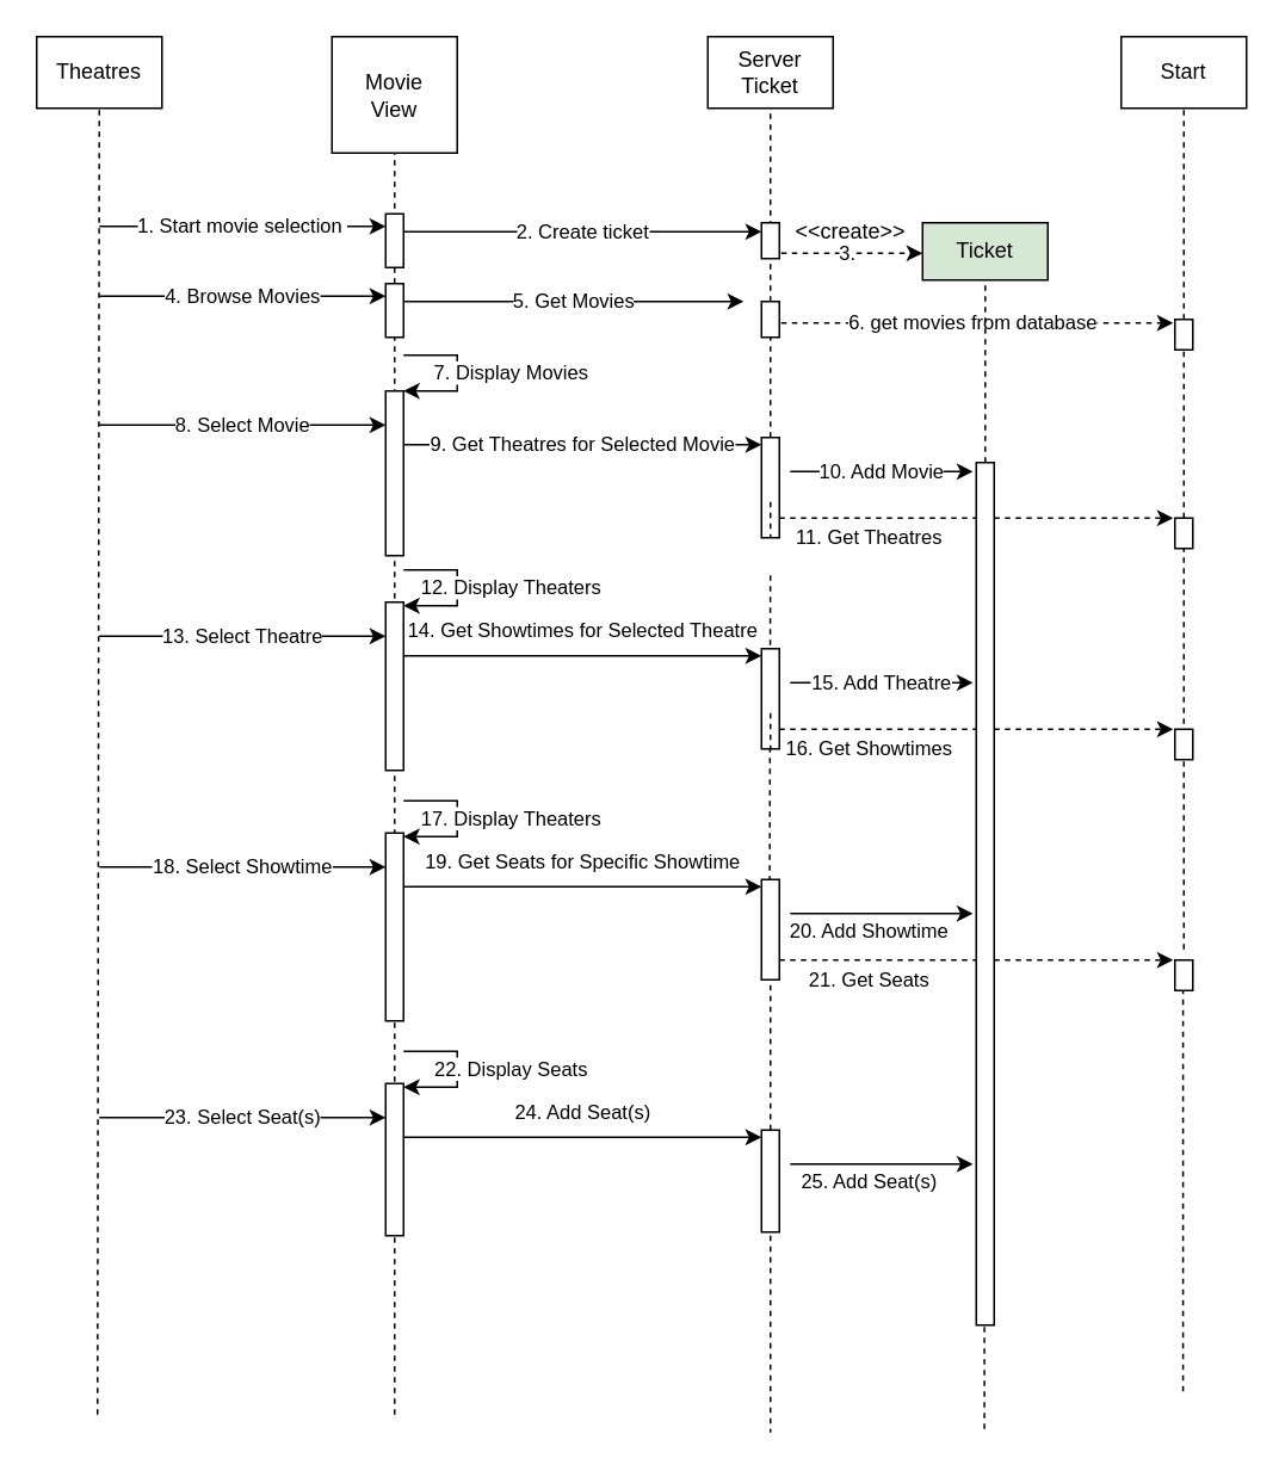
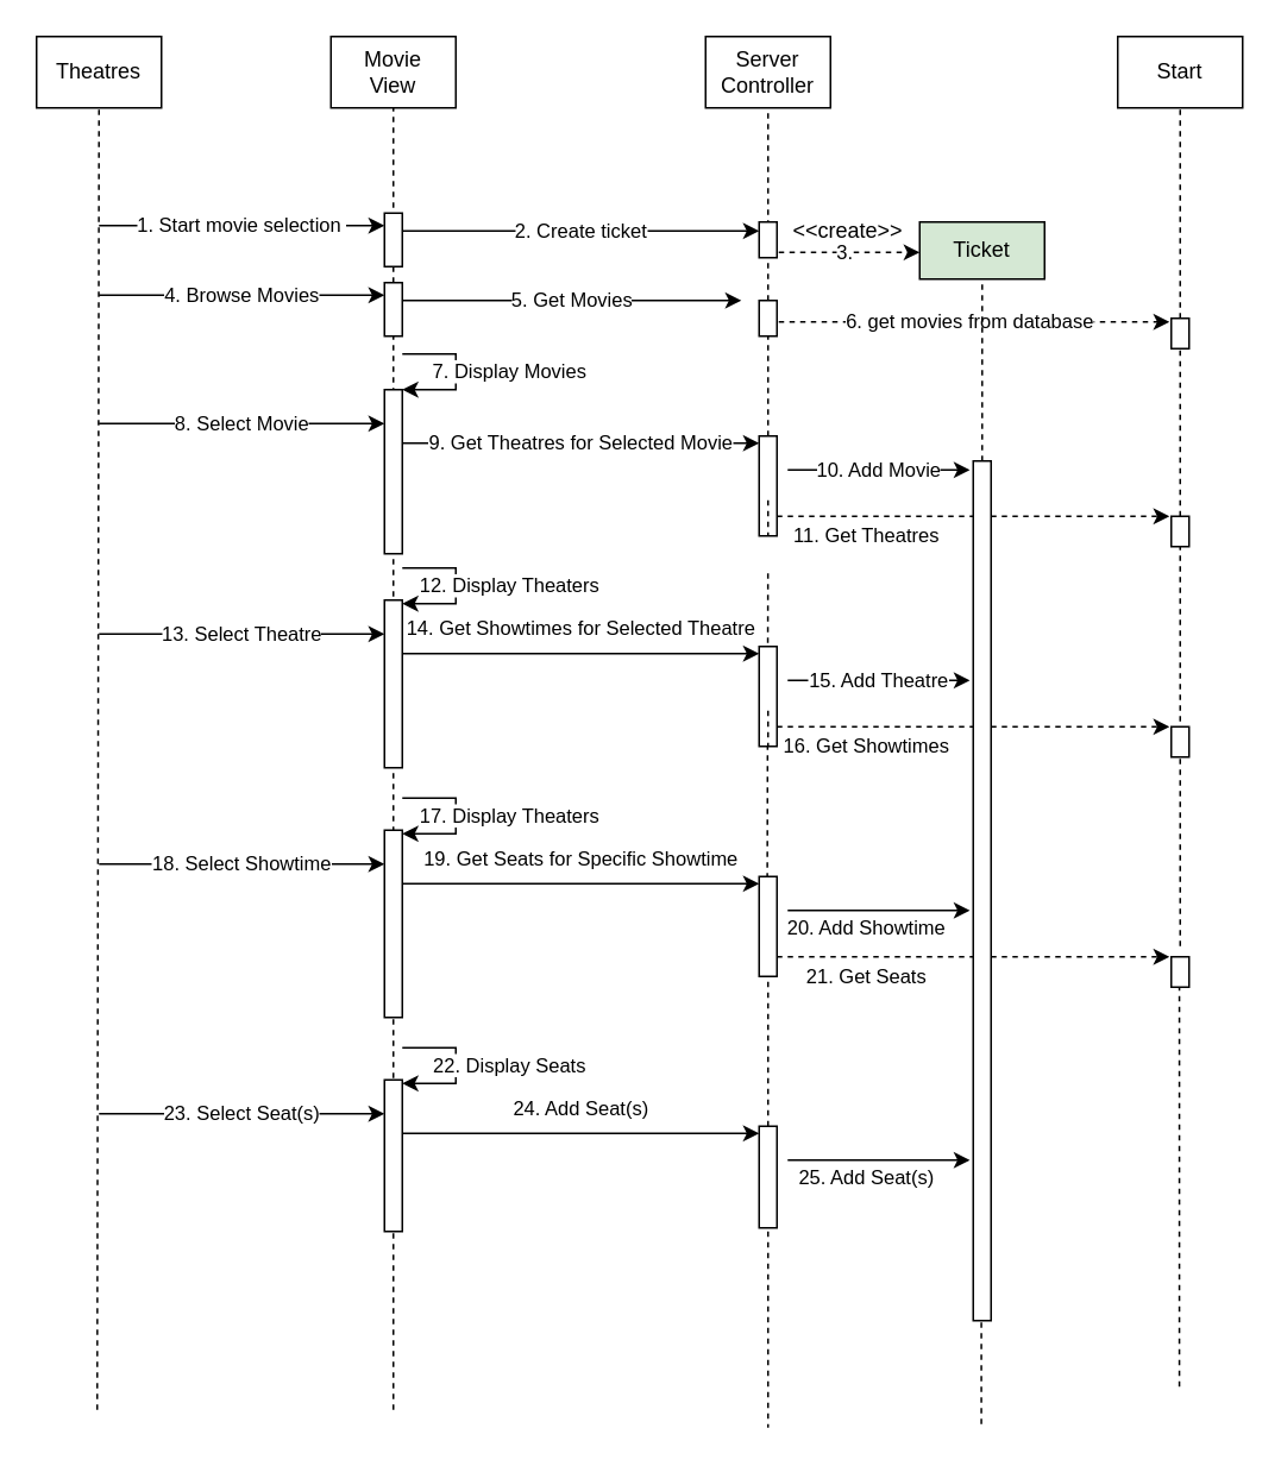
- <mxCell id="5" value="Server&lt;br&gt;Ticket" style="rounded=0;whiteSpace=wrap;html=1;fontColor=#000000;strokeColor=#000000;fillColor=#FFFFFF;" parent="1" vertex="1"><mxGeometry x="395" y="20" width="70" height="40" as="geometry" /></mxCell>
+ <mxCell id="5" value="Server&lt;br&gt;Controller" style="rounded=0;whiteSpace=wrap;html=1;fontColor=#000000;strokeColor=#000000;fillColor=#FFFFFF;" parent="1" vertex="1"><mxGeometry x="395" y="20" width="70" height="40" as="geometry" /></mxCell>
- <mxCell id="4" value="Movie&lt;br&gt;View" style="rounded=0;whiteSpace=wrap;html=1;fontColor=#000000;strokeColor=#000000;fillColor=#FFFFFF;" parent="1" vertex="1"><mxGeometry x="185" y="20" width="70" height="65" as="geometry" /></mxCell>
+ <mxCell id="4" value="Movie&lt;br&gt;View" style="rounded=0;whiteSpace=wrap;html=1;fontColor=#000000;strokeColor=#000000;fillColor=#FFFFFF;" parent="1" vertex="1"><mxGeometry x="185" y="20" width="70" height="40" as="geometry" /></mxCell>
